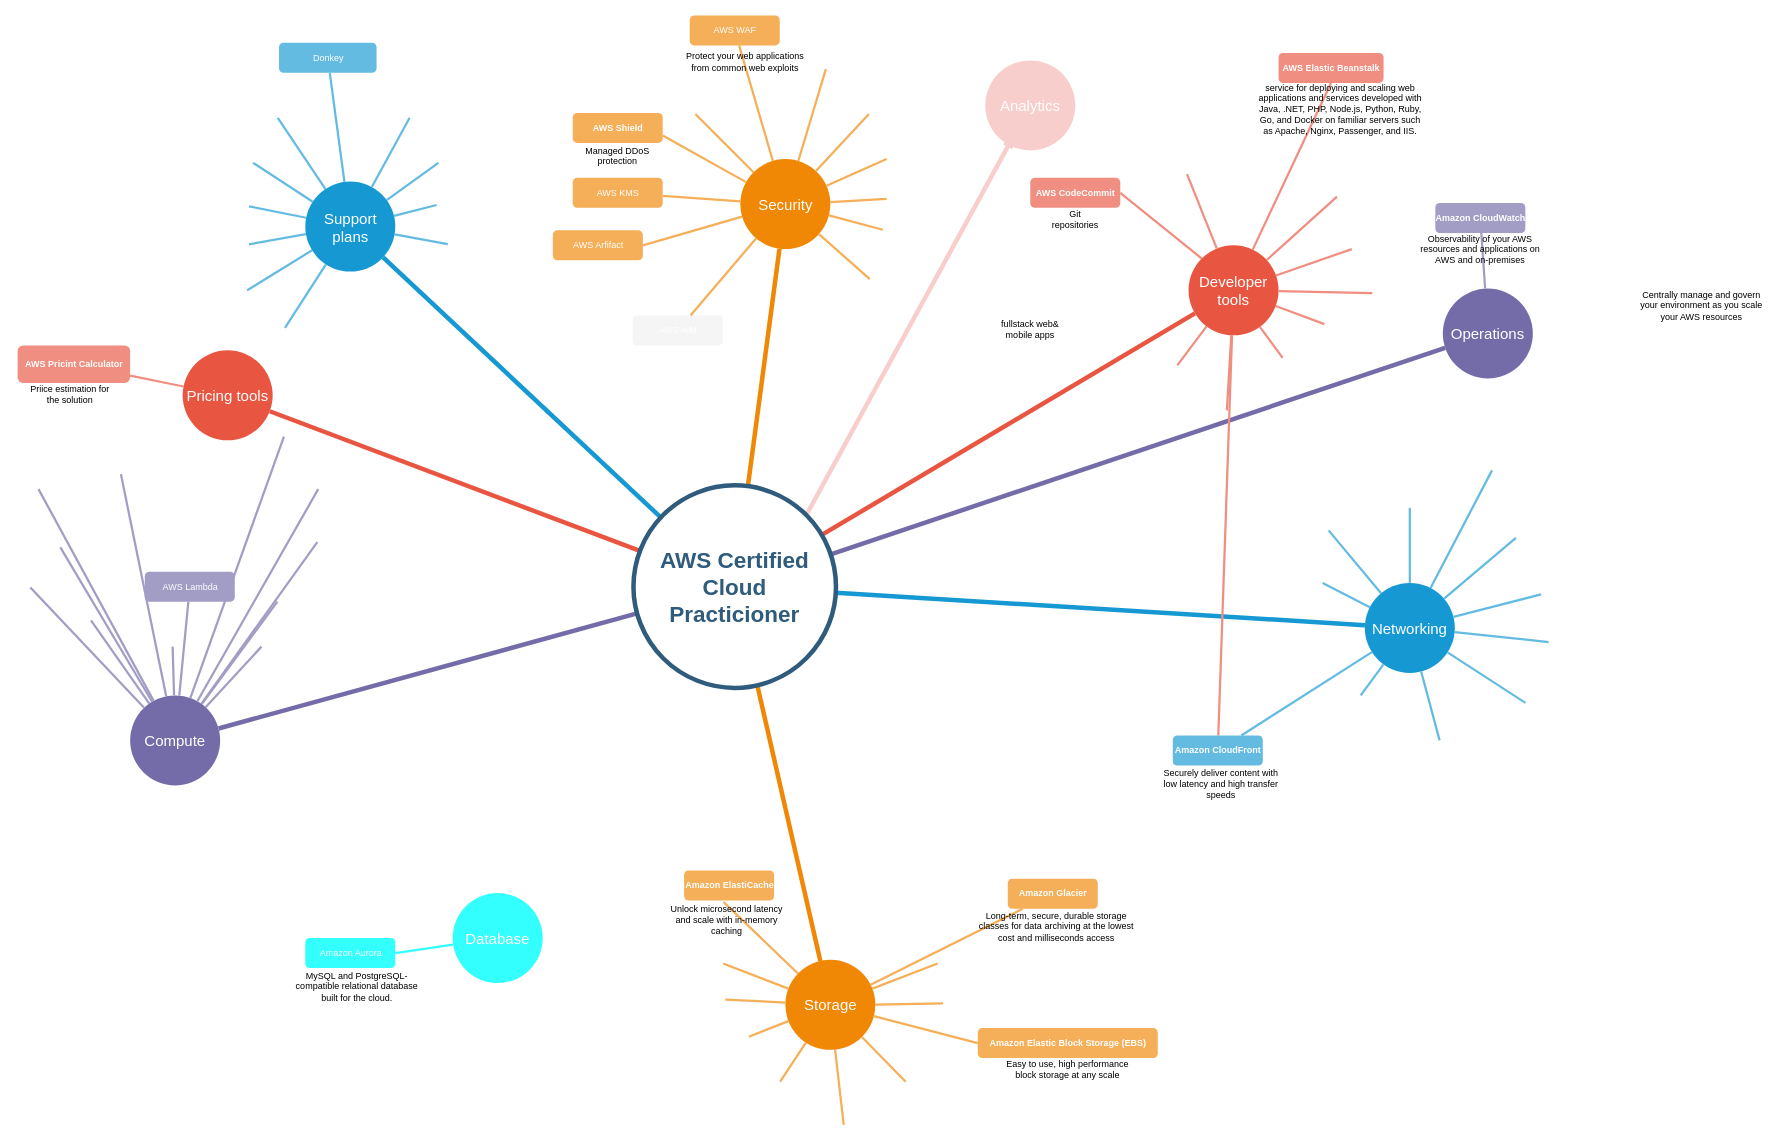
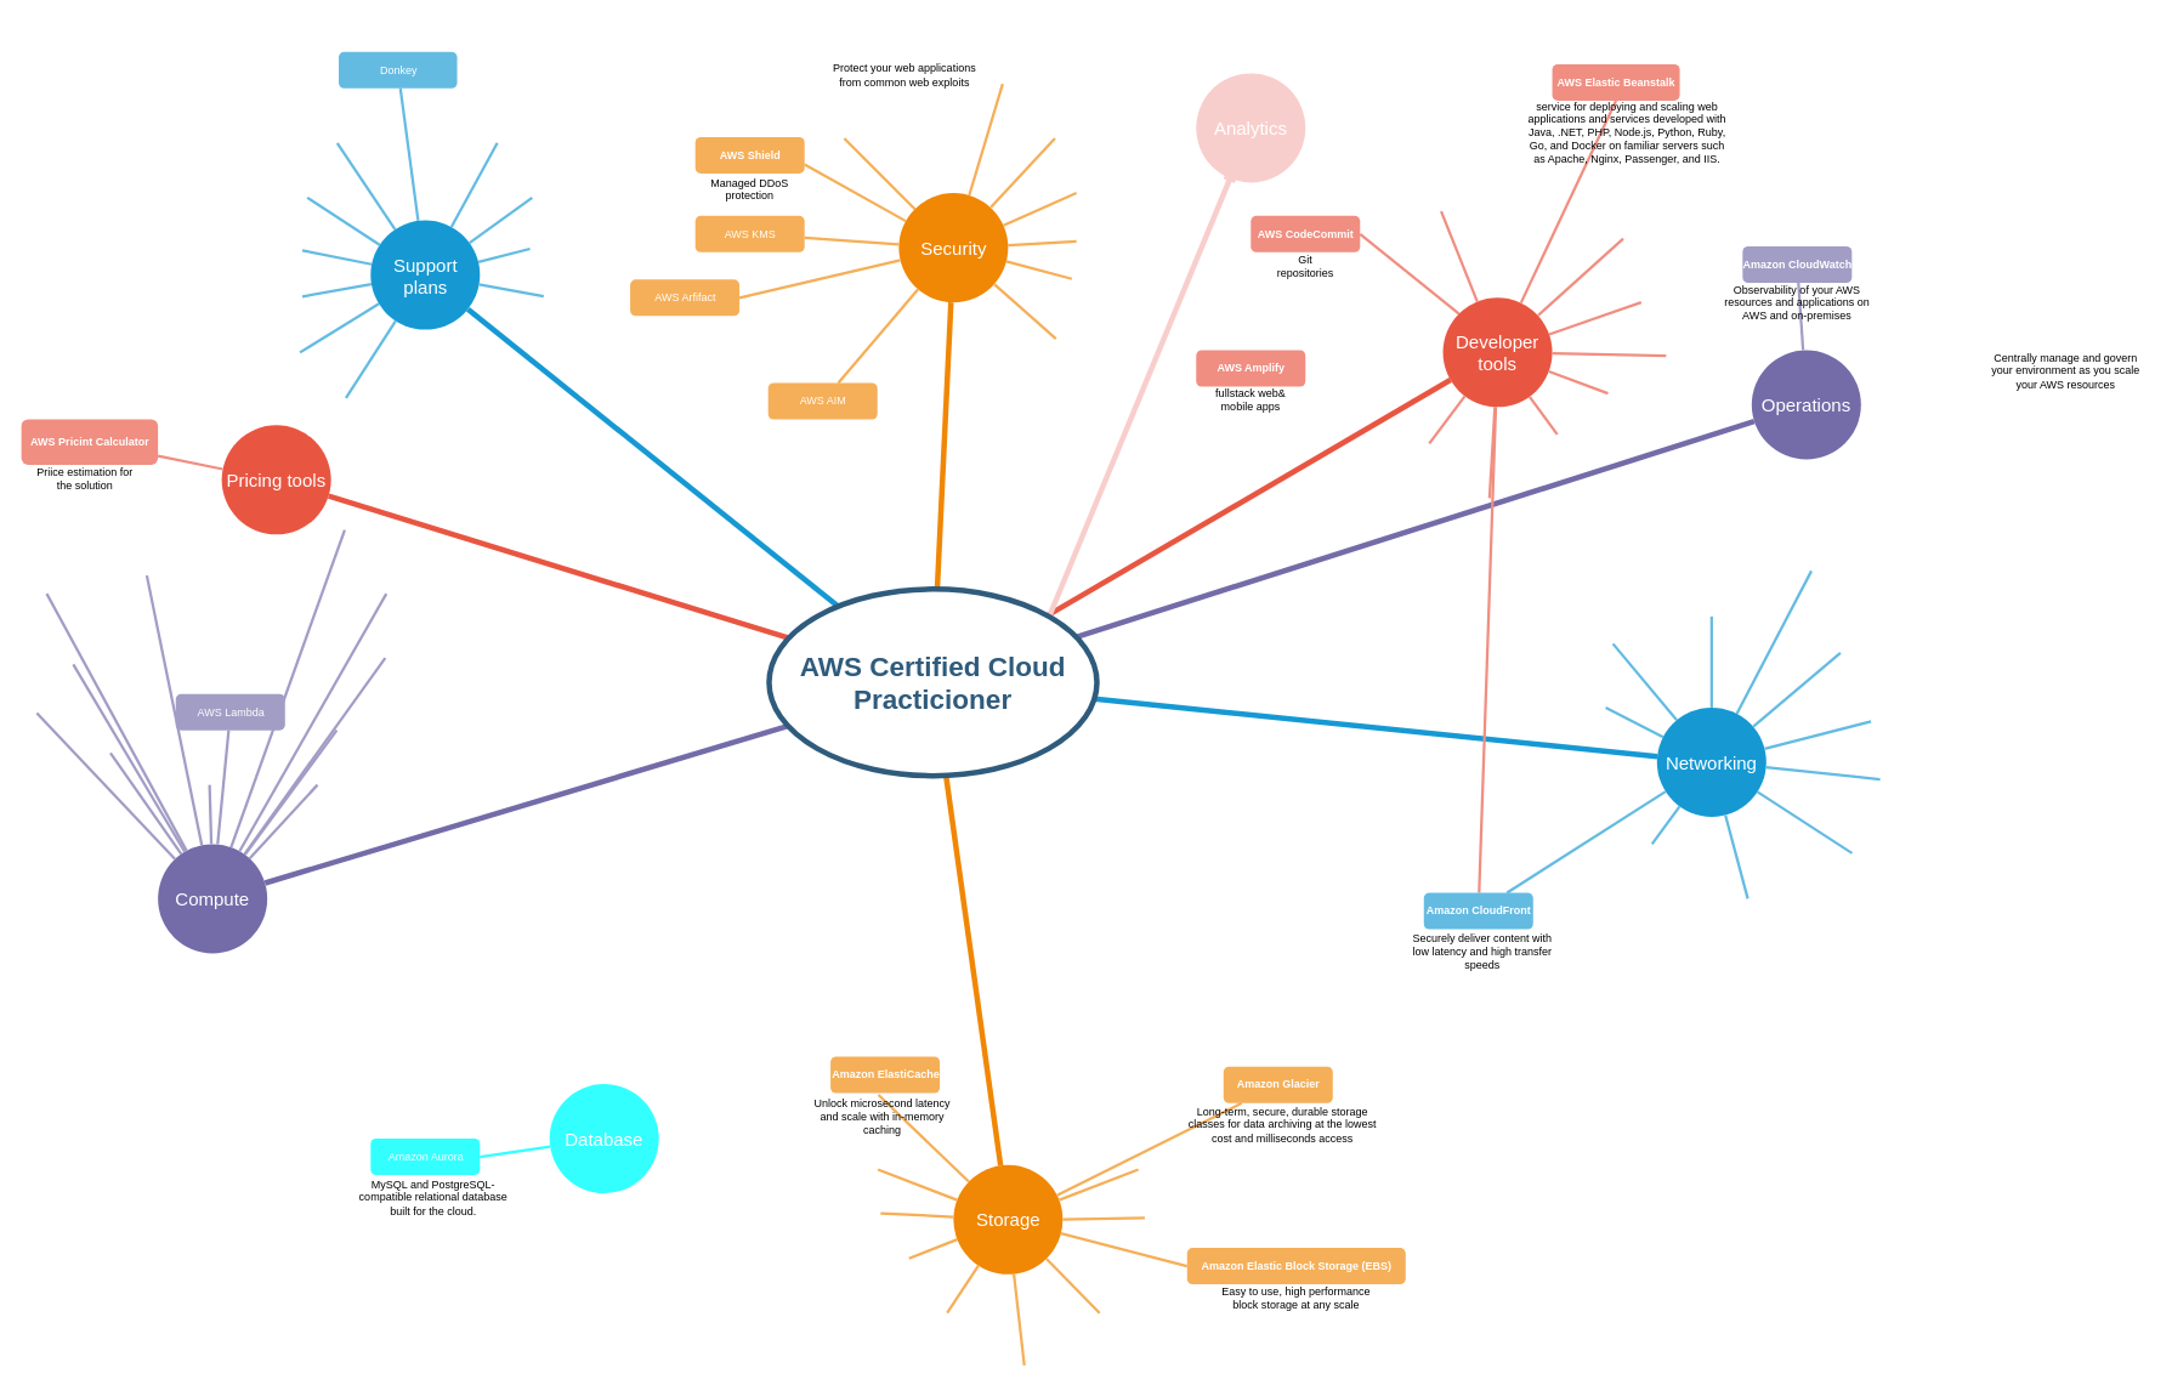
- <mxCell id="127" value="AWS WAF" style="rounded=1;fillColor=#f5af58;strokeColor=none;strokeWidth=3;shadow=0;html=1;fontColor=#FFFFFF;" vertex="1" parent="126"><mxGeometry x="6" width="120" height="40" as="geometry" /></mxCell>
- <mxCell id="36" value="" style="edgeStyle=none;endArrow=none;strokeWidth=3;strokeColor=#F5AF58;html=1;" parent="1" source="3" edge="1" target="127"><mxGeometry x="3.5" y="21.5" width="100" height="100" as="geometry"><mxPoint x="-113.5" y="91.5" as="sourcePoint" /><mxPoint x="983.5" y="91.5" as="targetPoint" /></mxGeometry></mxCell>
- <mxCell id="95" value="AWS Arfifact" style="rounded=1;fillColor=#f5af58;strokeColor=none;strokeWidth=3;shadow=0;html=1;fontColor=#FFFFFF;" parent="1" vertex="1"><mxGeometry x="736.5" y="306.5" width="120" height="40" as="geometry" /></mxCell>
+ <mxCell id="95" value="AWS Arfifact" style="rounded=1;fillColor=#f5af58;strokeColor=none;strokeWidth=3;shadow=0;html=1;fontColor=#FFFFFF;" parent="1" vertex="1"><mxGeometry x="691.5" y="306.5" width="120" height="40" as="geometry" /></mxCell>
+ <mxCell id="104" value="AWS Amplify" style="rounded=1;fillColor=#f08e81;strokeColor=none;strokeWidth=3;shadow=0;html=1;fontColor=#FFFFFF;fontStyle=1" parent="103" vertex="1"><mxGeometry width="120" height="40" as="geometry" /></mxCell>
- <mxCell id="10" value="AWS AIM" style="rounded=1;fillColor=#f5f5f5;strokeColor=none;strokeWidth=3;shadow=0;html=1;fontColor=#FFFFFF;" parent="1" vertex="1"><mxGeometry x="843" y="420" width="120" height="40" as="geometry" /></mxCell>
+ <mxCell id="10" value="AWS AIM" style="rounded=1;fillColor=#f5af58;strokeColor=none;strokeWidth=3;shadow=0;html=1;fontColor=#FFFFFF;" parent="1" vertex="1"><mxGeometry x="843" y="420" width="120" height="40" as="geometry" /></mxCell>
- <mxCell id="79" value="AWS Certified Cloud &lt;br&gt;Practicioner" style="ellipse;whiteSpace=wrap;html=1;shadow=0;fontFamily=Helvetica;fontSize=30;fontColor=#2F5B7C;align=center;strokeColor=#2F5B7C;strokeWidth=6;fillColor=#FFFFFF;fontStyle=1;gradientColor=none;" parent="1" vertex="1"><mxGeometry x="844" y="646.5" width="270" height="270" as="geometry" /></mxCell>
+ <mxCell id="79" value="AWS Certified Cloud &lt;br&gt;Practicioner" style="ellipse;whiteSpace=wrap;html=1;shadow=0;fontFamily=Helvetica;fontSize=30;fontColor=#2F5B7C;align=center;strokeColor=#2F5B7C;strokeWidth=6;fillColor=#FFFFFF;fontStyle=1;gradientColor=none;" parent="1" vertex="1"><mxGeometry x="844" y="646.5" width="360" height="205" as="geometry" /></mxCell>
